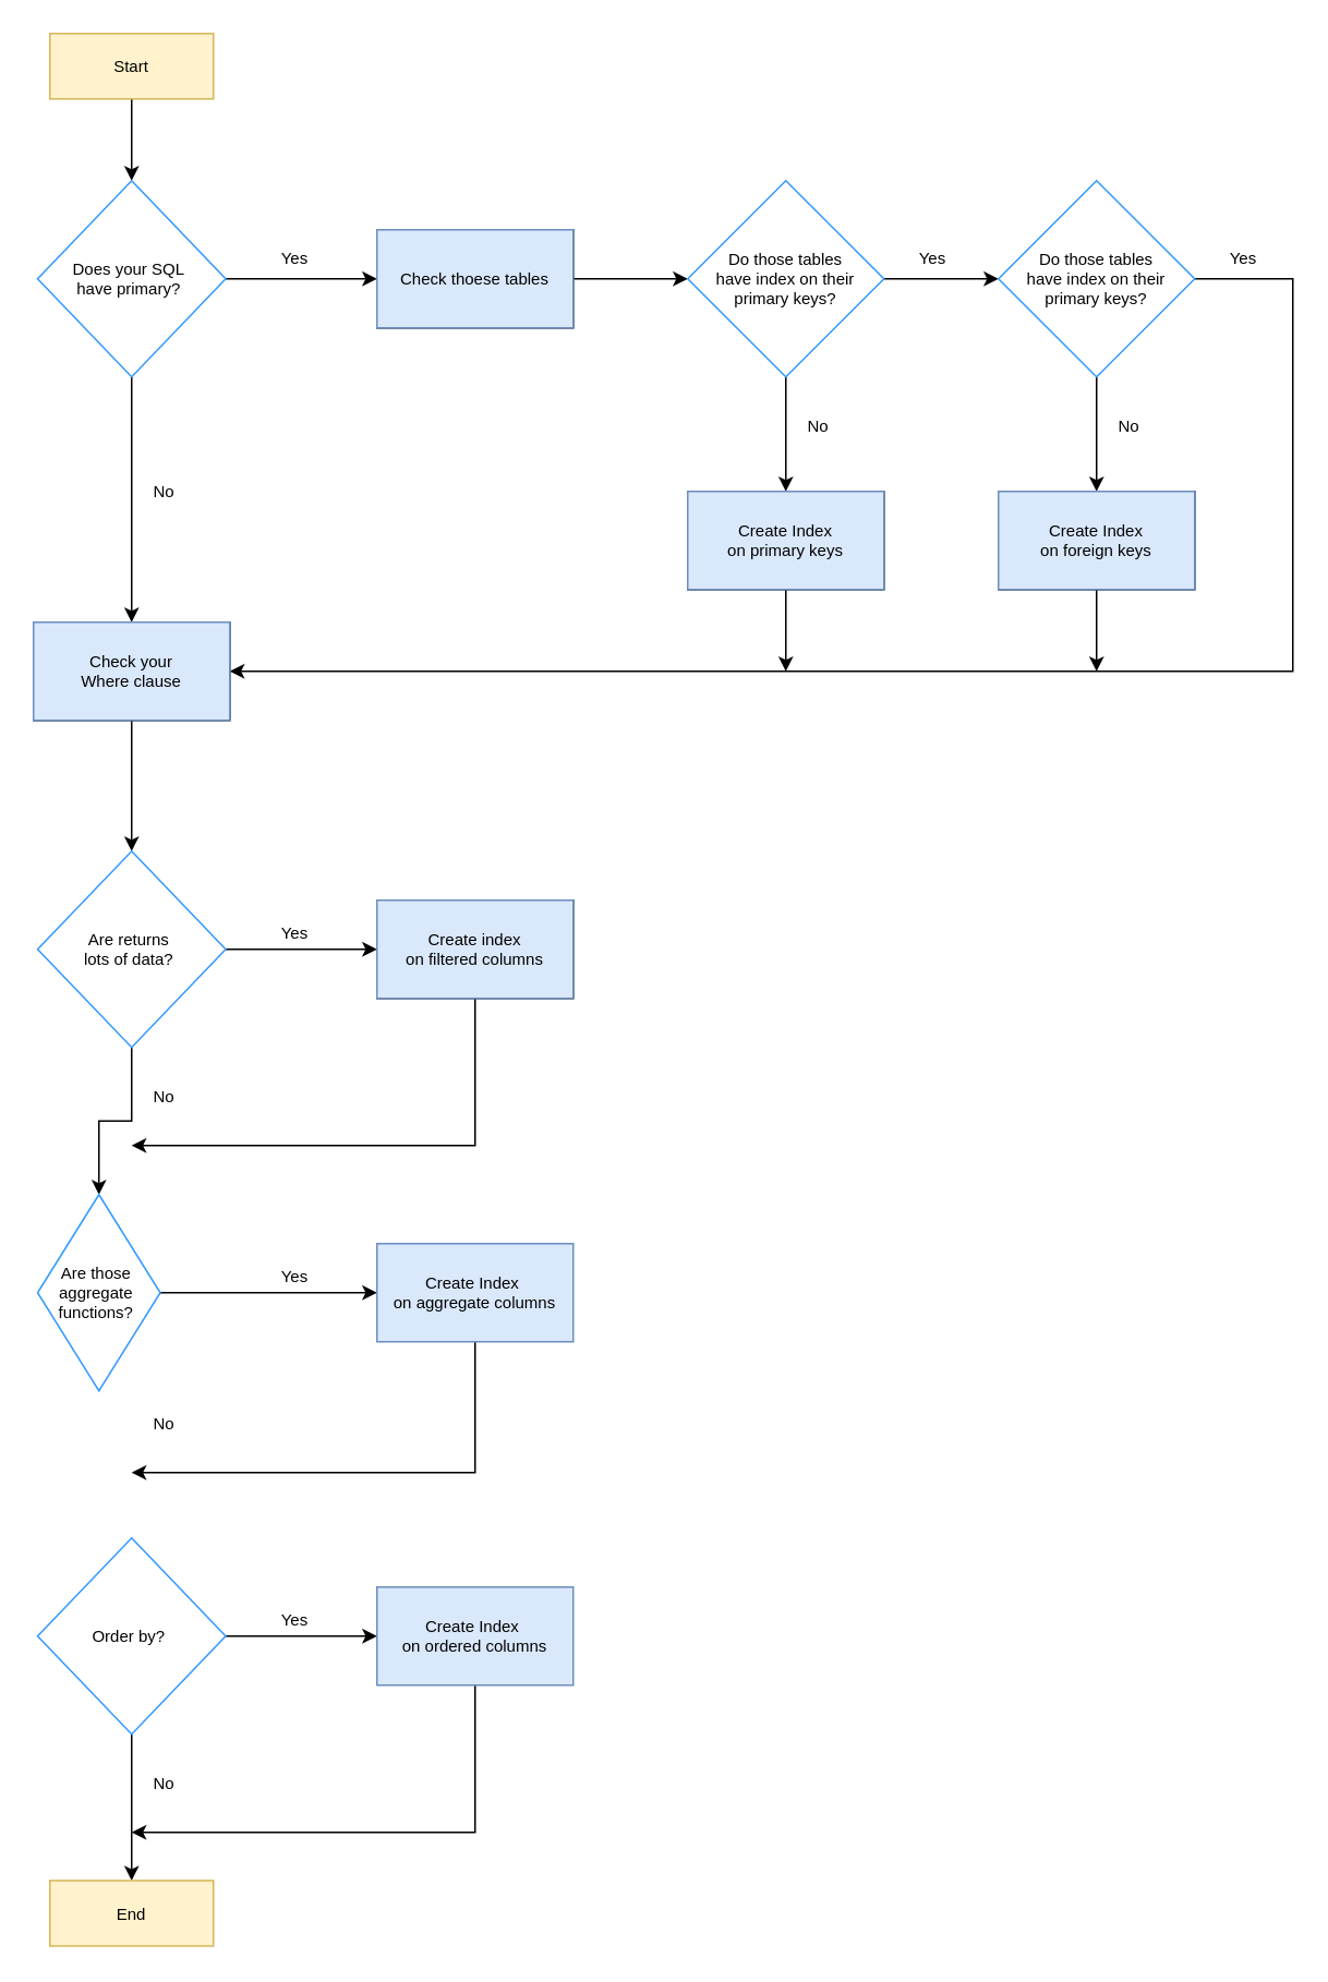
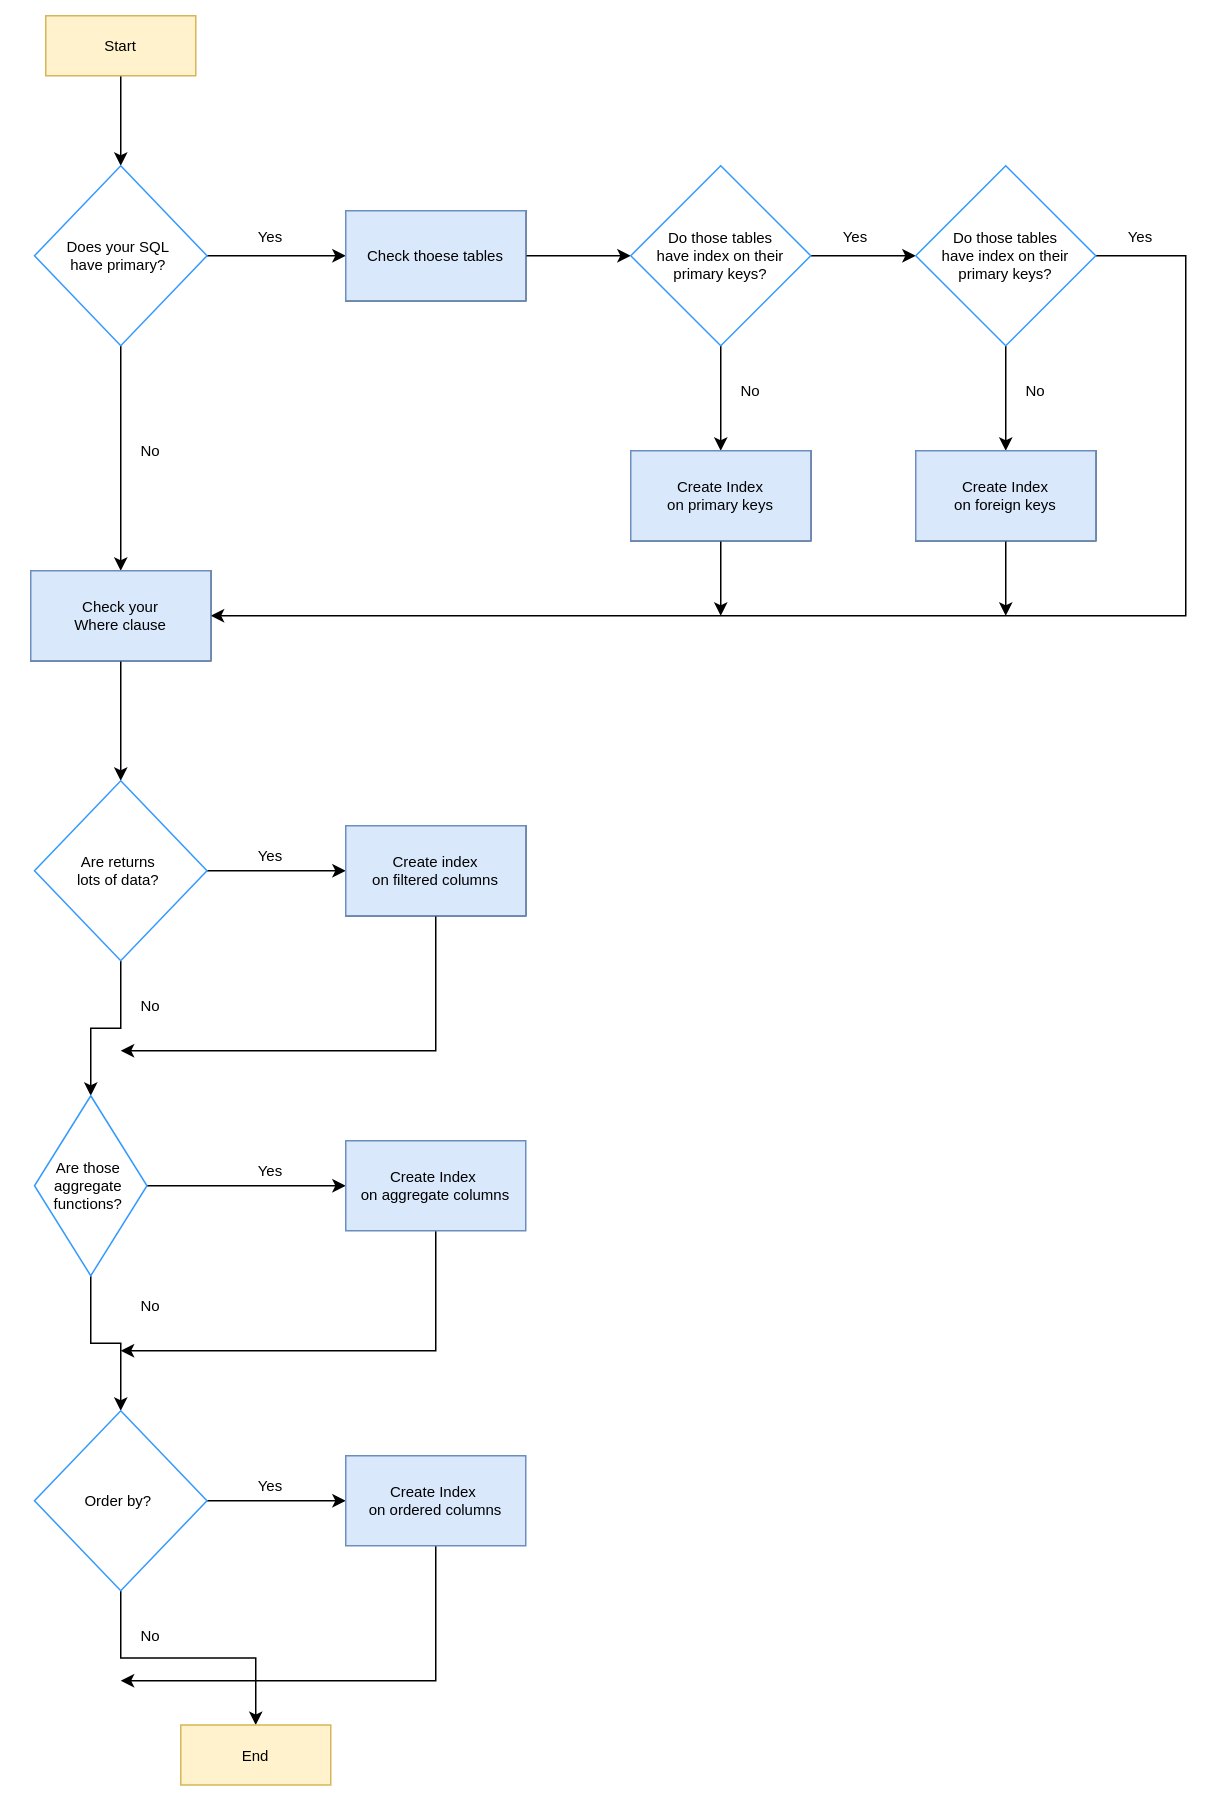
- <mxCell id="3" value="Start" style="rounded=0;whiteSpace=wrap;html=1;fontSize=10;fillColor=#fff2cc;strokeColor=#d6b656;" vertex="1" parent="1"><mxGeometry x="30" y="20" width="100" height="40" as="geometry" /></mxCell>
+ <mxCell id="3" value="Start" style="rounded=0;whiteSpace=wrap;html=1;fontSize=10;fillColor=#fff2cc;strokeColor=#d6b656;" vertex="1" parent="1"><mxGeometry x="30" y="10" width="100" height="40" as="geometry" /></mxCell>
+ <mxCell id="27" style="edgeStyle=orthogonalEdgeStyle;rounded=0;orthogonalLoop=1;jettySize=auto;html=1;entryX=0.5;entryY=0;entryDx=0;entryDy=0;fontSize=10;" edge="1" parent="1" source="28" target="33"><mxGeometry relative="1" as="geometry" /></mxCell>
- <mxCell id="34" value="End" style="rounded=0;whiteSpace=wrap;html=1;fontSize=10;fillColor=#fff2cc;strokeColor=#d6b656;" vertex="1" parent="1"><mxGeometry x="30" y="1149.5" width="100" height="40" as="geometry" /></mxCell>
+ <mxCell id="34" value="End" style="rounded=0;whiteSpace=wrap;html=1;fontSize=10;fillColor=#fff2cc;strokeColor=#d6b656;" vertex="1" parent="1"><mxGeometry x="120" y="1149.5" width="100" height="40" as="geometry" /></mxCell>
